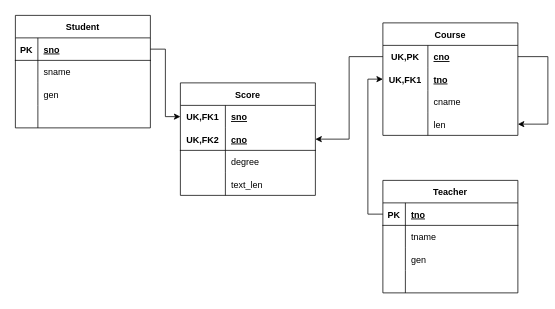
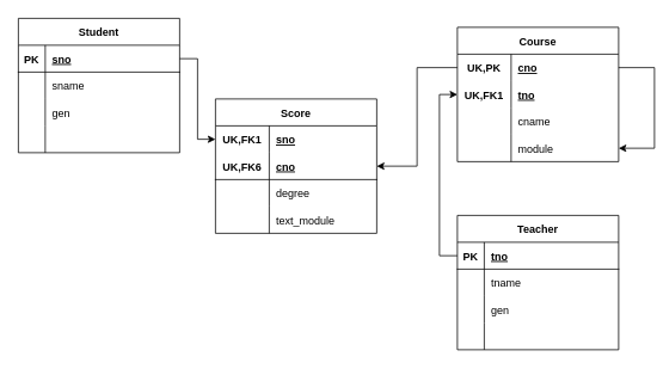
- <mxCell id="54" value="len" style="shape=partialRectangle;connectable=0;fillColor=none;top=0;left=0;bottom=0;right=0;align=left;spacingLeft=6;overflow=hidden;" vertex="1" parent="52"><mxGeometry x="60" width="120" height="30" as="geometry"><mxRectangle width="120" height="30" as="alternateBounds" /></mxGeometry></mxCell>
+ <mxCell id="54" value="module" style="shape=partialRectangle;connectable=0;fillColor=none;top=0;left=0;bottom=0;right=0;align=left;spacingLeft=6;overflow=hidden;" vertex="1" parent="52"><mxGeometry x="60" width="120" height="30" as="geometry"><mxRectangle width="120" height="30" as="alternateBounds" /></mxGeometry></mxCell>
- <mxCell id="33" value="UK,FK2" style="shape=partialRectangle;connectable=0;fillColor=none;top=0;left=0;bottom=0;right=0;fontStyle=1;overflow=hidden;" vertex="1" parent="32"><mxGeometry width="60" height="30" as="geometry"><mxRectangle width="60" height="30" as="alternateBounds" /></mxGeometry></mxCell>
+ <mxCell id="33" value="UK,FK6" style="shape=partialRectangle;connectable=0;fillColor=none;top=0;left=0;bottom=0;right=0;fontStyle=1;overflow=hidden;" vertex="1" parent="32"><mxGeometry width="60" height="30" as="geometry"><mxRectangle width="60" height="30" as="alternateBounds" /></mxGeometry></mxCell>
- <mxCell id="40" value="text_len" style="shape=partialRectangle;connectable=0;fillColor=none;top=0;left=0;bottom=0;right=0;align=left;spacingLeft=6;overflow=hidden;" vertex="1" parent="38"><mxGeometry x="60" width="120" height="30" as="geometry"><mxRectangle width="120" height="30" as="alternateBounds" /></mxGeometry></mxCell>
+ <mxCell id="40" value="text_module" style="shape=partialRectangle;connectable=0;fillColor=none;top=0;left=0;bottom=0;right=0;align=left;spacingLeft=6;overflow=hidden;" vertex="1" parent="38"><mxGeometry x="60" width="120" height="30" as="geometry"><mxRectangle width="120" height="30" as="alternateBounds" /></mxGeometry></mxCell>
